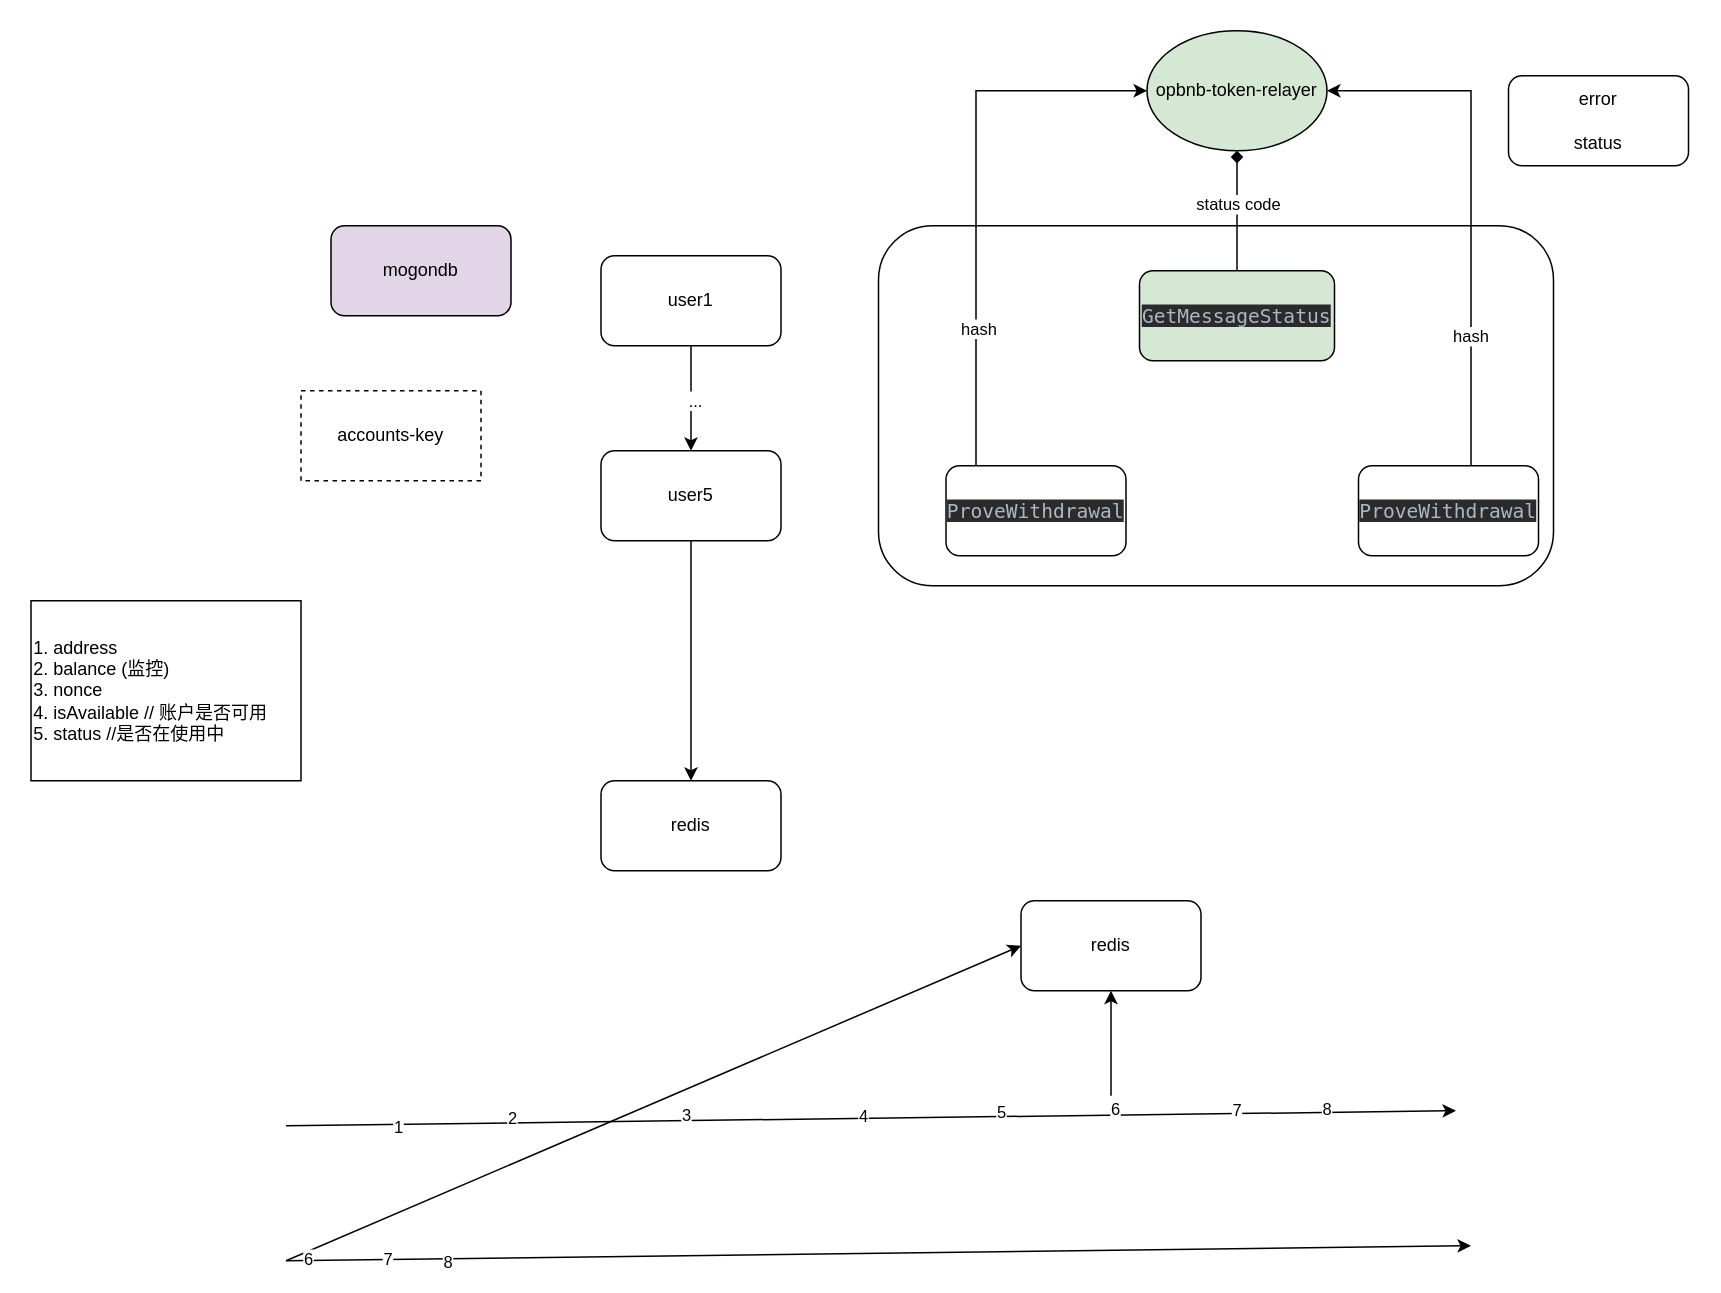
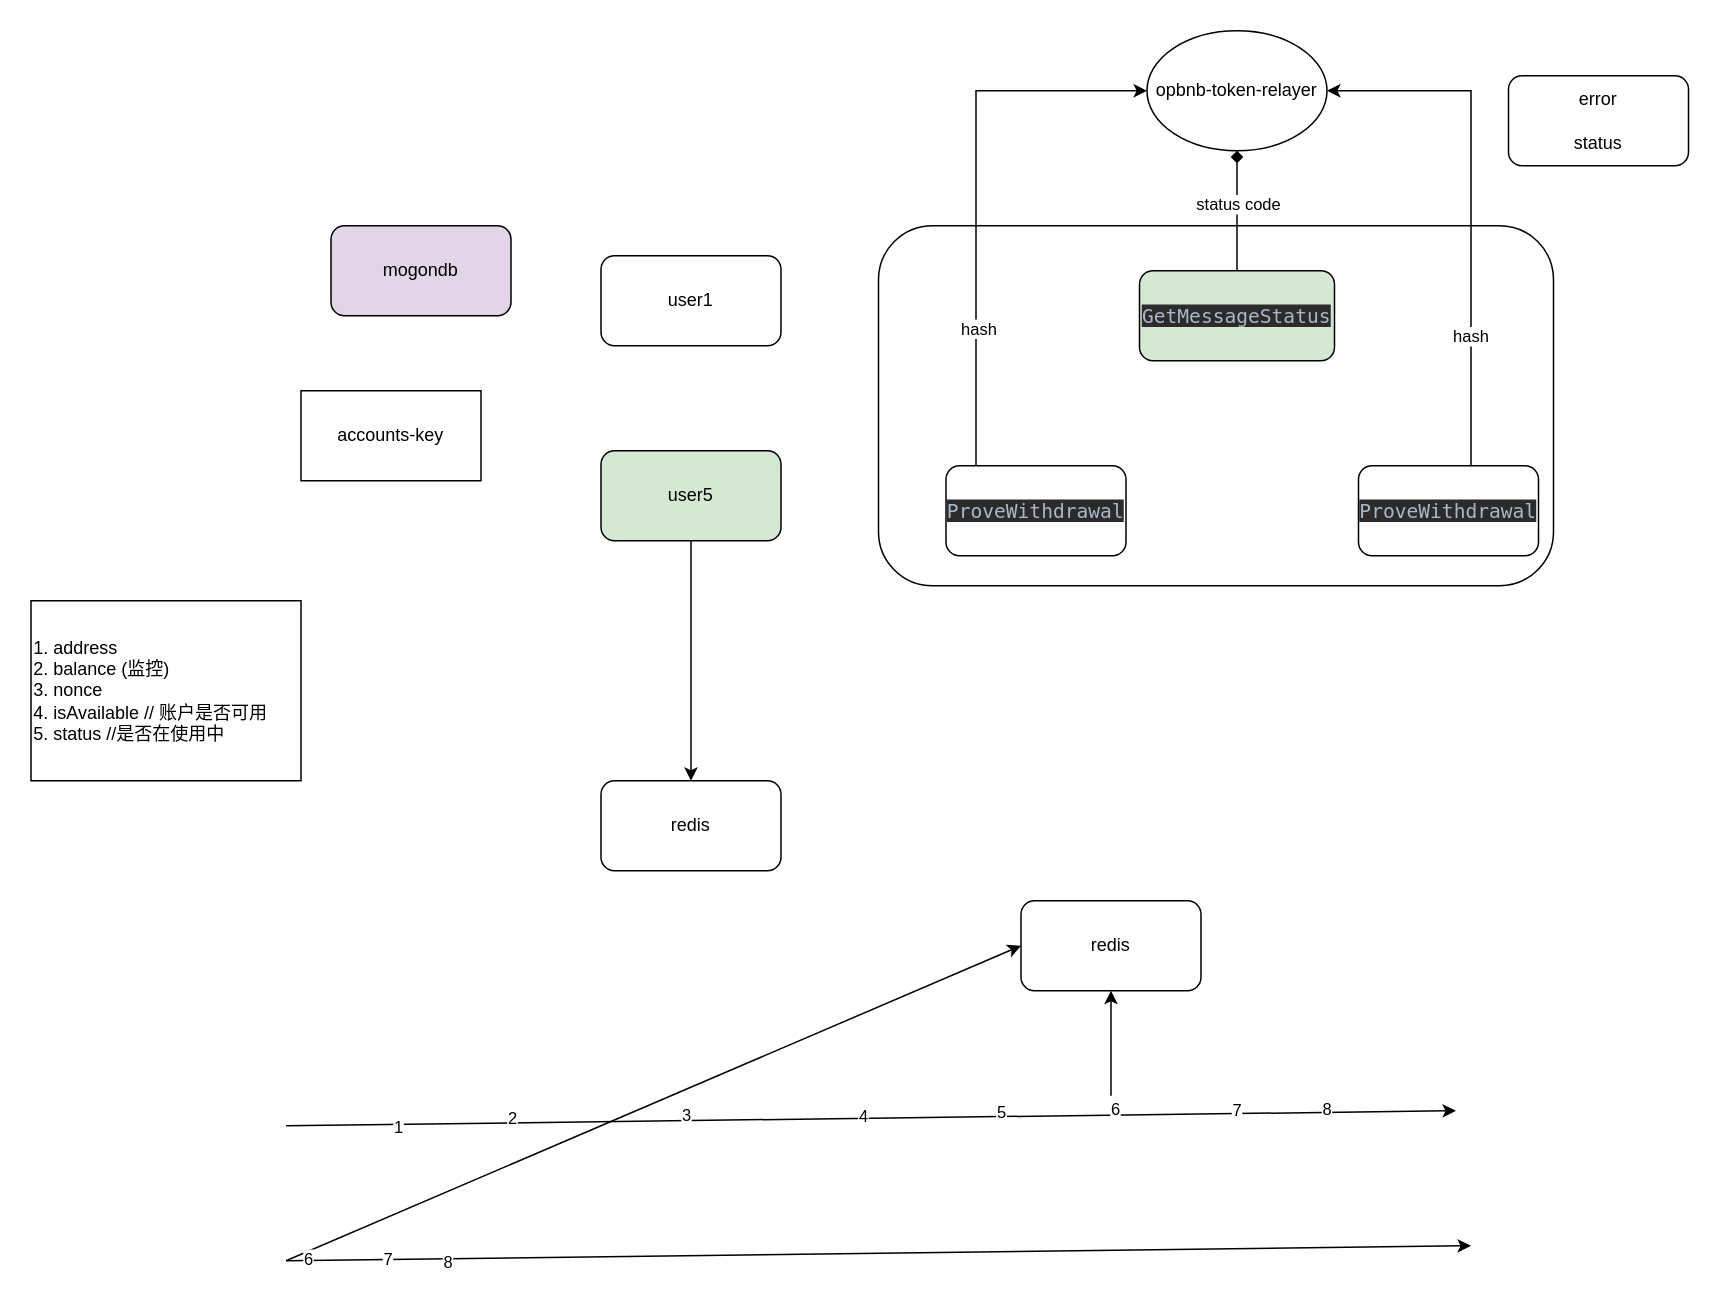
- <mxCell id="9" value="opbnb-token-relayer" style="ellipse;whiteSpace=wrap;html=1;fillColor=#d5e8d4;" parent="1" vertex="1"><mxGeometry x="764" y="20" width="120" height="80" as="geometry" /></mxCell>
+ <mxCell id="9" value="opbnb-token-relayer" style="ellipse;whiteSpace=wrap;html=1;" parent="1" vertex="1"><mxGeometry x="764" y="20" width="120" height="80" as="geometry" /></mxCell>
- <mxCell id="13" style="edgeStyle=orthogonalEdgeStyle;rounded=0;orthogonalLoop=1;jettySize=auto;html=1;" parent="1" source="15" target="17" edge="1"><mxGeometry relative="1" as="geometry" /></mxCell>
- <mxCell id="14" value="..." style="edgeLabel;html=1;align=center;verticalAlign=middle;resizable=0;points=[];" parent="13" vertex="1" connectable="0"><mxGeometry x="0.033" y="2" relative="1" as="geometry"><mxPoint as="offset" /></mxGeometry></mxCell>
- <mxCell id="19" value="accounts-key" style="whiteSpace=wrap;html=1;dashed=1;" parent="1" vertex="1"><mxGeometry x="200" y="260" width="120" height="60" as="geometry" /></mxCell>
+ <mxCell id="19" value="accounts-key" style="whiteSpace=wrap;html=1;" parent="1" vertex="1"><mxGeometry x="200" y="260" width="120" height="60" as="geometry" /></mxCell>
- <mxCell id="17" value="user5" style="rounded=1;whiteSpace=wrap;html=1;" parent="1" vertex="1"><mxGeometry x="400" y="300" width="120" height="60" as="geometry" /></mxCell>
+ <mxCell id="17" value="user5" style="rounded=1;whiteSpace=wrap;html=1;fillColor=#d5e8d4;" parent="1" vertex="1"><mxGeometry x="400" y="300" width="120" height="60" as="geometry" /></mxCell>
